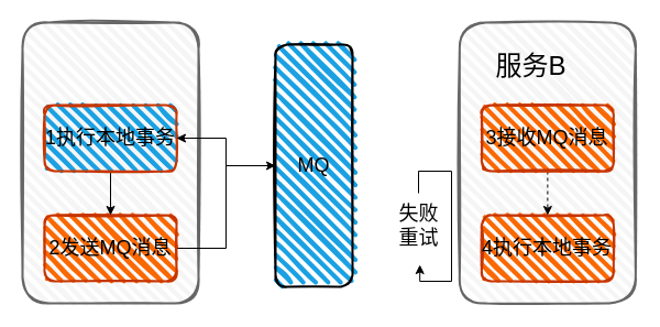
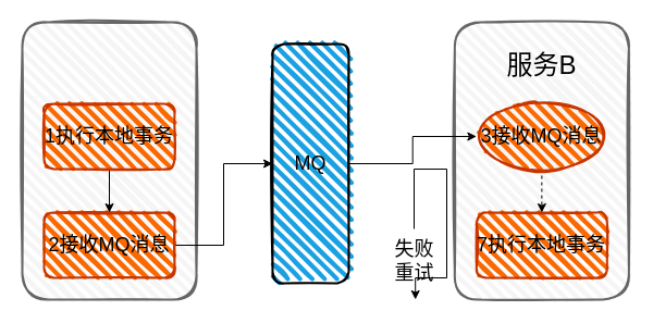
- <mxCell id="11" value="&lt;font style=&quot;font-size: 24px;&quot;&gt;服务B&lt;/font&gt;" style="text;html=1;align=center;verticalAlign=middle;resizable=0;points=[];autosize=1;strokeColor=none;fillColor=none;" vertex="1" parent="1"><mxGeometry x="437.37" y="40" width="90" height="40" as="geometry" /></mxCell>
+ <mxCell id="11" value="&lt;font style=&quot;font-size: 24px;&quot;&gt;服务B&lt;/font&gt;" style="text;html=1;align=center;verticalAlign=middle;resizable=0;points=[];autosize=1;strokeColor=none;fillColor=none;" vertex="1" parent="1"><mxGeometry x="452.37" y="40" width="90" height="40" as="geometry" /></mxCell>
- <mxCell id="6" value="&lt;font style=&quot;font-size: 18px;&quot;&gt;1执行本地事务&lt;/font&gt;" style="rounded=1;whiteSpace=wrap;html=1;strokeWidth=2;fillWeight=4;hachureGap=8;hachureAngle=45;fillColor=#1ba1e2;sketch=1;strokeColor=#C73500;fontColor=#000000;" vertex="1" parent="1"><mxGeometry x="40" y="95" width="120" height="60" as="geometry" /></mxCell>
+ <mxCell id="6" value="&lt;font style=&quot;font-size: 18px;&quot;&gt;1执行本地事务&lt;/font&gt;" style="rounded=1;whiteSpace=wrap;html=1;strokeWidth=2;fillWeight=4;hachureGap=8;hachureAngle=45;fillColor=#fa6800;sketch=1;strokeColor=#C73500;fontColor=#000000;" vertex="1" parent="1"><mxGeometry x="40" y="95" width="120" height="60" as="geometry" /></mxCell>
- <mxCell id="12" value="" style="edgeStyle=orthogonalEdgeStyle;rounded=0;orthogonalLoop=1;jettySize=auto;html=1;fontSize=18;" edge="1" parent="1" source="13" target="6"><mxGeometry relative="1" as="geometry" /></mxCell>
+ <mxCell id="12" value="" style="edgeStyle=orthogonalEdgeStyle;rounded=0;orthogonalLoop=1;jettySize=auto;html=1;fontSize=18;" edge="1" parent="1" source="13" target="10"><mxGeometry relative="1" as="geometry" /></mxCell>
- <mxCell id="10" value="&lt;font style=&quot;font-size: 18px;&quot;&gt;3接收MQ消息&lt;/font&gt;" style="rounded=1;whiteSpace=wrap;html=1;strokeWidth=2;fillWeight=4;hachureGap=8;hachureAngle=45;fillColor=#fa6800;sketch=1;strokeColor=#C73500;fontColor=#000000;" vertex="1" parent="1"><mxGeometry x="437.37" y="95" width="120" height="60" as="geometry" /></mxCell>
+ <mxCell id="10" value="&lt;font style=&quot;font-size: 18px;&quot;&gt;3接收MQ消息&lt;/font&gt;" style="ellipse;whiteSpace=wrap;html=1;strokeWidth=2;fillWeight=4;hachureGap=8;hachureAngle=45;fillColor=#fa6800;sketch=1;strokeColor=#C73500;fontColor=#000000;" vertex="1" parent="1"><mxGeometry x="437.37" y="95" width="120" height="60" as="geometry" /></mxCell>
- <mxCell id="14" value="失败&lt;br&gt;重试" style="text;html=1;align=center;verticalAlign=middle;resizable=0;points=[];autosize=1;strokeColor=none;fillColor=none;fontSize=18;" vertex="1" parent="1"><mxGeometry x="350" y="175" width="60" height="60" as="geometry" /></mxCell>
+ <mxCell id="14" value="失败&lt;br&gt;重试" style="text;html=1;align=center;verticalAlign=middle;resizable=0;points=[];autosize=1;strokeColor=none;fillColor=none;fontSize=18;" vertex="1" parent="1"><mxGeometry x="350" y="210" width="60" height="60" as="geometry" /></mxCell>
- <mxCell id="4" value="&lt;font style=&quot;font-size: 18px;&quot;&gt;2发送MQ消息&lt;/font&gt;" style="rounded=1;whiteSpace=wrap;html=1;strokeWidth=2;fillWeight=4;hachureGap=8;hachureAngle=45;fillColor=#fa6800;sketch=1;strokeColor=#C73500;fontColor=#000000;" vertex="1" parent="1"><mxGeometry x="40" y="195" width="120" height="60" as="geometry" /></mxCell>
+ <mxCell id="4" value="&lt;font style=&quot;font-size: 18px;&quot;&gt;2接收MQ消息&lt;/font&gt;" style="rounded=1;whiteSpace=wrap;html=1;strokeWidth=2;fillWeight=4;hachureGap=8;hachureAngle=45;fillColor=#fa6800;sketch=1;strokeColor=#C73500;fontColor=#000000;" vertex="1" parent="1"><mxGeometry x="40" y="195" width="120" height="60" as="geometry" /></mxCell>
- <mxCell id="8" value="&lt;font style=&quot;font-size: 18px;&quot;&gt;4执行本地事务&lt;/font&gt;" style="rounded=1;whiteSpace=wrap;html=1;strokeWidth=2;fillWeight=4;hachureGap=8;hachureAngle=45;fillColor=#fa6800;sketch=1;strokeColor=#C73500;fontColor=#000000;" vertex="1" parent="1"><mxGeometry x="437.37" y="195" width="120" height="60" as="geometry" /></mxCell>
+ <mxCell id="8" value="&lt;font style=&quot;font-size: 18px;&quot;&gt;7执行本地事务&lt;/font&gt;" style="rounded=1;whiteSpace=wrap;html=1;strokeWidth=2;fillWeight=4;hachureGap=8;hachureAngle=45;fillColor=#fa6800;sketch=1;strokeColor=#C73500;fontColor=#000000;" vertex="1" parent="1"><mxGeometry x="437.37" y="195" width="120" height="60" as="geometry" /></mxCell>
